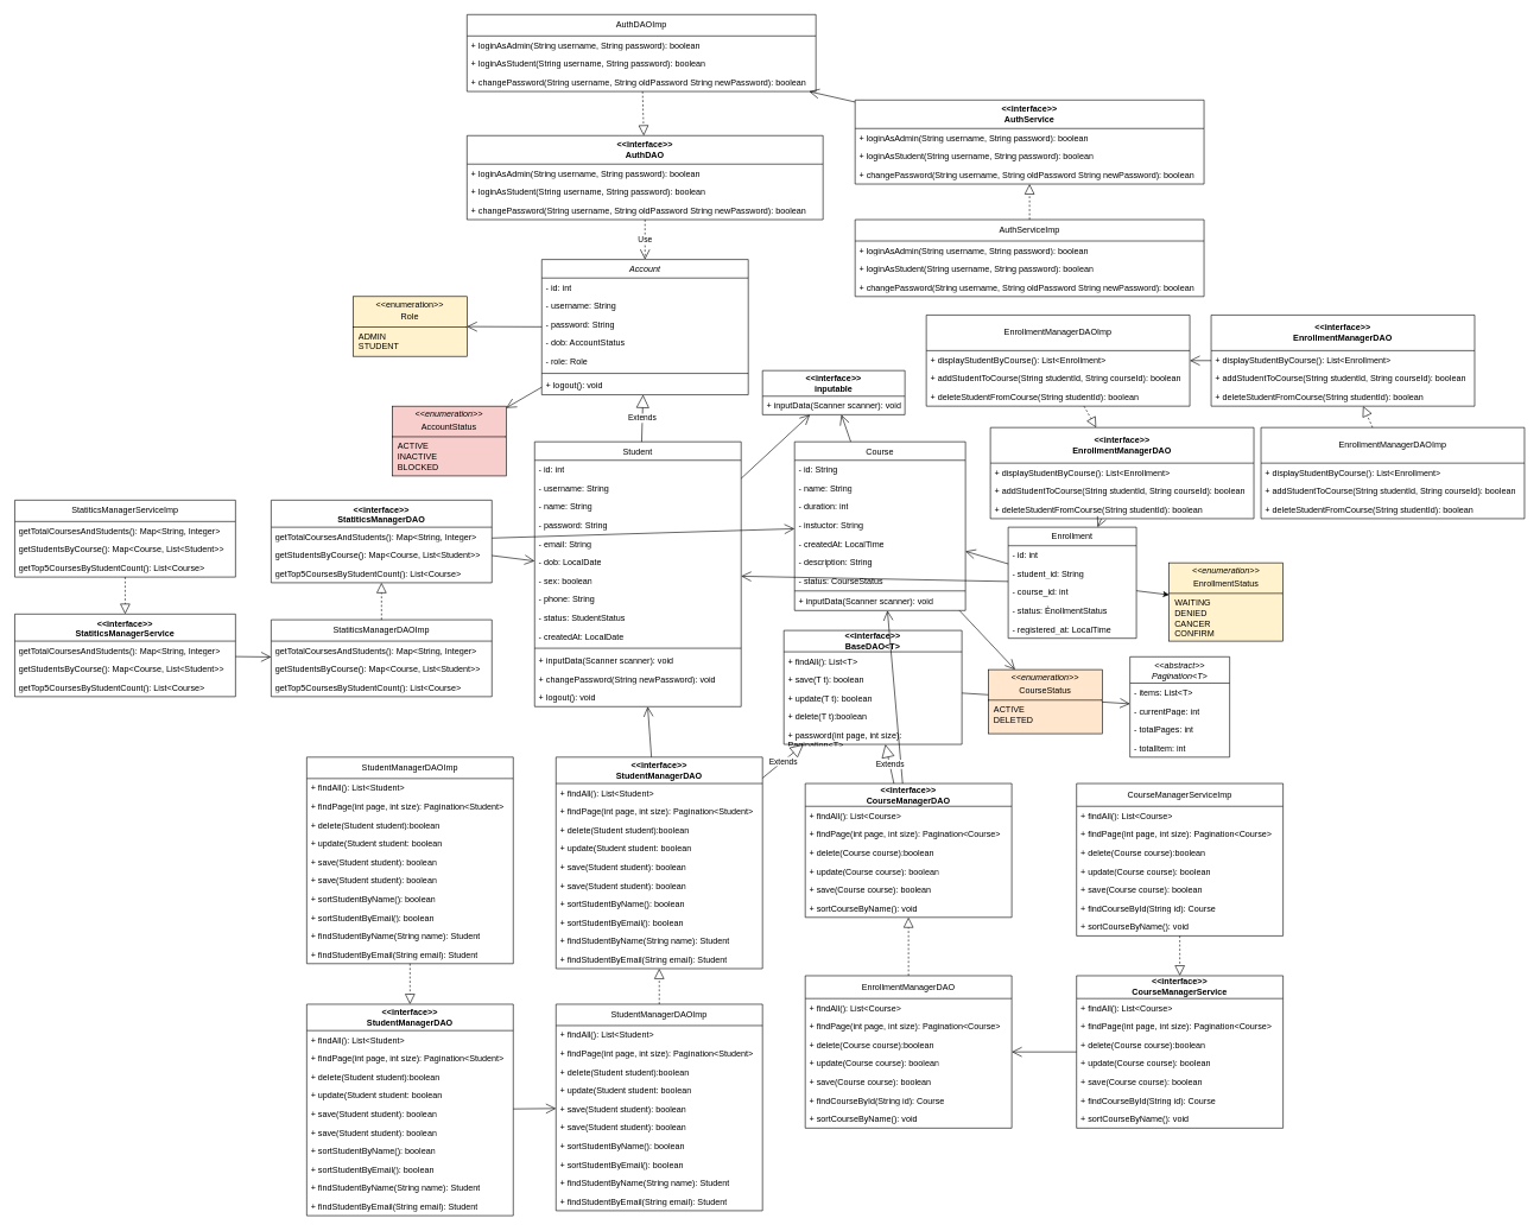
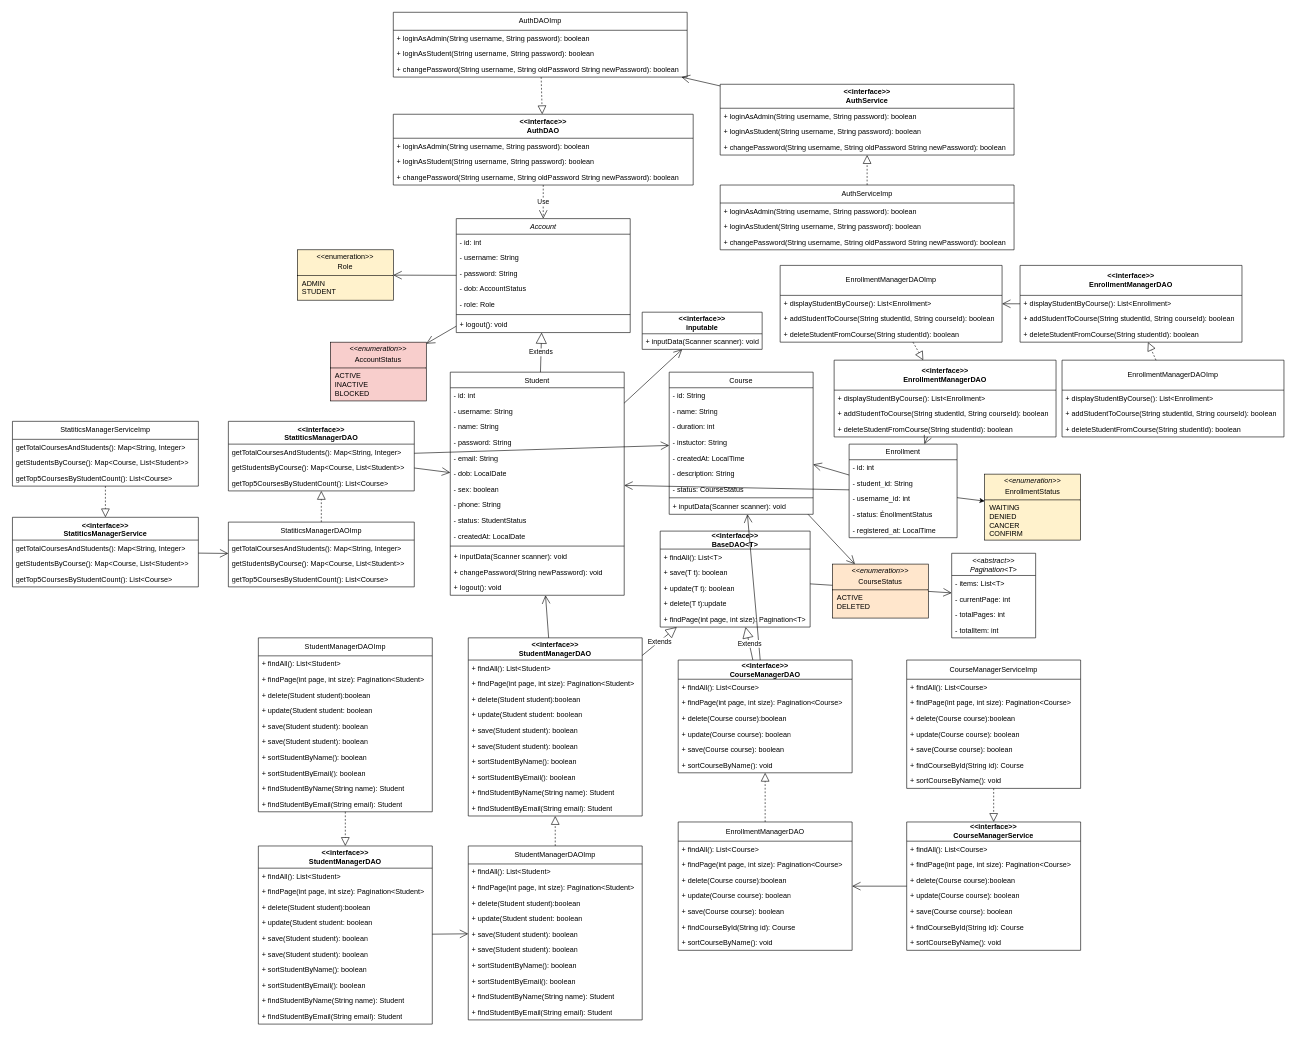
- <mxCell id="52" value="" style="endArrow=open;endFill=1;endSize=12;html=1;rounded=0;" parent="1" source="26" target="48" edge="1"><mxGeometry width="160" relative="1" as="geometry"><mxPoint x="1280" y="520" as="sourcePoint" /><mxPoint x="1440" y="520" as="targetPoint" /></mxGeometry></mxCell>
- <mxCell id="39" value="- course_id: int" style="text;strokeColor=none;fillColor=none;align=left;verticalAlign=top;spacingLeft=4;spacingRight=4;overflow=hidden;rotatable=0;points=[[0,0.5],[1,0.5]];portConstraint=eastwest;whiteSpace=wrap;html=1;" parent="36" vertex="1"><mxGeometry y="78" width="180" height="26" as="geometry" /></mxCell>
+ <mxCell id="39" value="- username_id: int" style="text;strokeColor=none;fillColor=none;align=left;verticalAlign=top;spacingLeft=4;spacingRight=4;overflow=hidden;rotatable=0;points=[[0,0.5],[1,0.5]];portConstraint=eastwest;whiteSpace=wrap;html=1;" parent="36" vertex="1"><mxGeometry y="78" width="180" height="26" as="geometry" /></mxCell>
- <mxCell id="46" value="+ delete(T t):boolean" style="text;strokeColor=none;fillColor=none;align=left;verticalAlign=top;spacingLeft=4;spacingRight=4;overflow=hidden;rotatable=0;points=[[0,0.5],[1,0.5]];portConstraint=eastwest;whiteSpace=wrap;html=1;" parent="42" vertex="1"><mxGeometry y="108" width="250" height="26" as="geometry" /></mxCell>
+ <mxCell id="46" value="+ delete(T t):update" style="text;strokeColor=none;fillColor=none;align=left;verticalAlign=top;spacingLeft=4;spacingRight=4;overflow=hidden;rotatable=0;points=[[0,0.5],[1,0.5]];portConstraint=eastwest;whiteSpace=wrap;html=1;" parent="42" vertex="1"><mxGeometry y="108" width="250" height="26" as="geometry" /></mxCell>
- <mxCell id="47" value="+ password(int page, int size): Pagination&amp;lt;T&amp;gt;" style="text;strokeColor=none;fillColor=none;align=left;verticalAlign=top;spacingLeft=4;spacingRight=4;overflow=hidden;rotatable=0;points=[[0,0.5],[1,0.5]];portConstraint=eastwest;whiteSpace=wrap;html=1;" parent="42" vertex="1"><mxGeometry y="134" width="250" height="26" as="geometry" /></mxCell>
+ <mxCell id="47" value="+ findPage(int page, int size): Pagination&amp;lt;T&amp;gt;" style="text;strokeColor=none;fillColor=none;align=left;verticalAlign=top;spacingLeft=4;spacingRight=4;overflow=hidden;rotatable=0;points=[[0,0.5],[1,0.5]];portConstraint=eastwest;whiteSpace=wrap;html=1;" parent="42" vertex="1"><mxGeometry y="134" width="250" height="26" as="geometry" /></mxCell>
